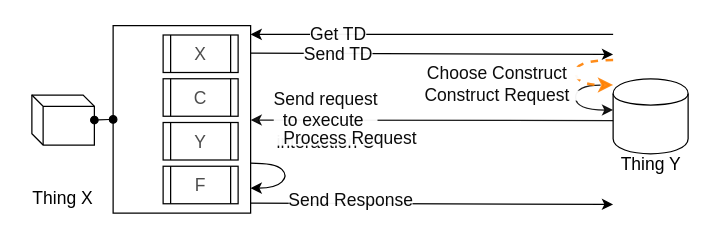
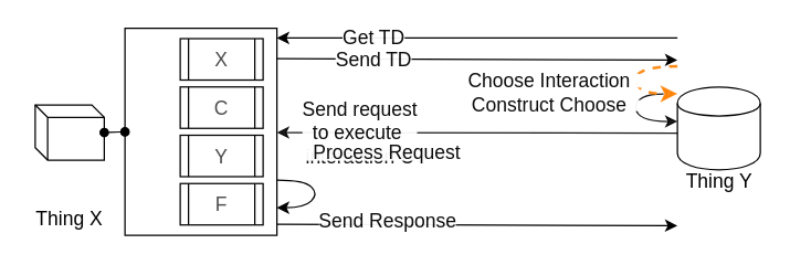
- <mxCell id="16" value="&lt;font style=&quot;font-size: 14px&quot;&gt;Choose Construct&lt;/font&gt;" style="text;html=1;strokeColor=none;fillColor=#ffffff;align=center;verticalAlign=middle;whiteSpace=wrap;rounded=0;shadow=0;glass=0;fontSize=11;fontColor=#000000;textOpacity=95;opacity=95;" parent="1" vertex="1"><mxGeometry x="330" y="53" width="135" height="10" as="geometry" /></mxCell>
+ <mxCell id="16" value="&lt;font style=&quot;font-size: 14px&quot;&gt;Choose Interaction&lt;/font&gt;" style="text;html=1;strokeColor=none;fillColor=#ffffff;align=center;verticalAlign=middle;whiteSpace=wrap;rounded=0;shadow=0;glass=0;fontSize=11;fontColor=#000000;textOpacity=95;opacity=95;" parent="1" vertex="1"><mxGeometry x="330" y="53" width="135" height="10" as="geometry" /></mxCell>
- <mxCell id="17" value="&lt;font style=&quot;font-size: 14px;&quot;&gt;Construct Request&lt;/font&gt;" style="text;html=1;strokeColor=none;fillColor=#ffffff;align=center;verticalAlign=middle;whiteSpace=wrap;rounded=0;shadow=0;glass=0;fontSize=14;fontColor=#000000;textOpacity=95;opacity=95;" parent="1" vertex="1"><mxGeometry x="330" y="72" width="135" height="8" as="geometry" /></mxCell>
+ <mxCell id="17" value="&lt;font style=&quot;font-size: 14px;&quot;&gt;Construct Choose&lt;/font&gt;" style="text;html=1;strokeColor=none;fillColor=#ffffff;align=center;verticalAlign=middle;whiteSpace=wrap;rounded=0;shadow=0;glass=0;fontSize=14;fontColor=#000000;textOpacity=95;opacity=95;" parent="1" vertex="1"><mxGeometry x="330" y="72" width="135" height="8" as="geometry" /></mxCell>
